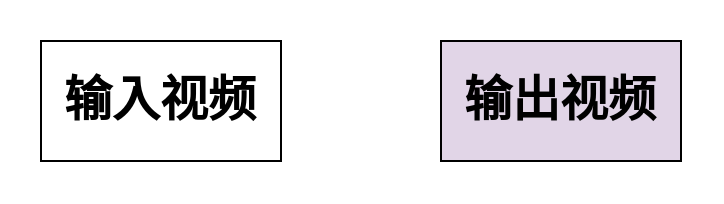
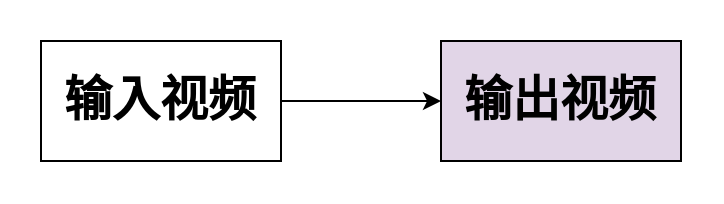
+ <mxCell id="2" value="" style="edgeStyle=none;html=1;" edge="1" parent="1" source="3" target="4"><mxGeometry relative="1" as="geometry" /></mxCell>
